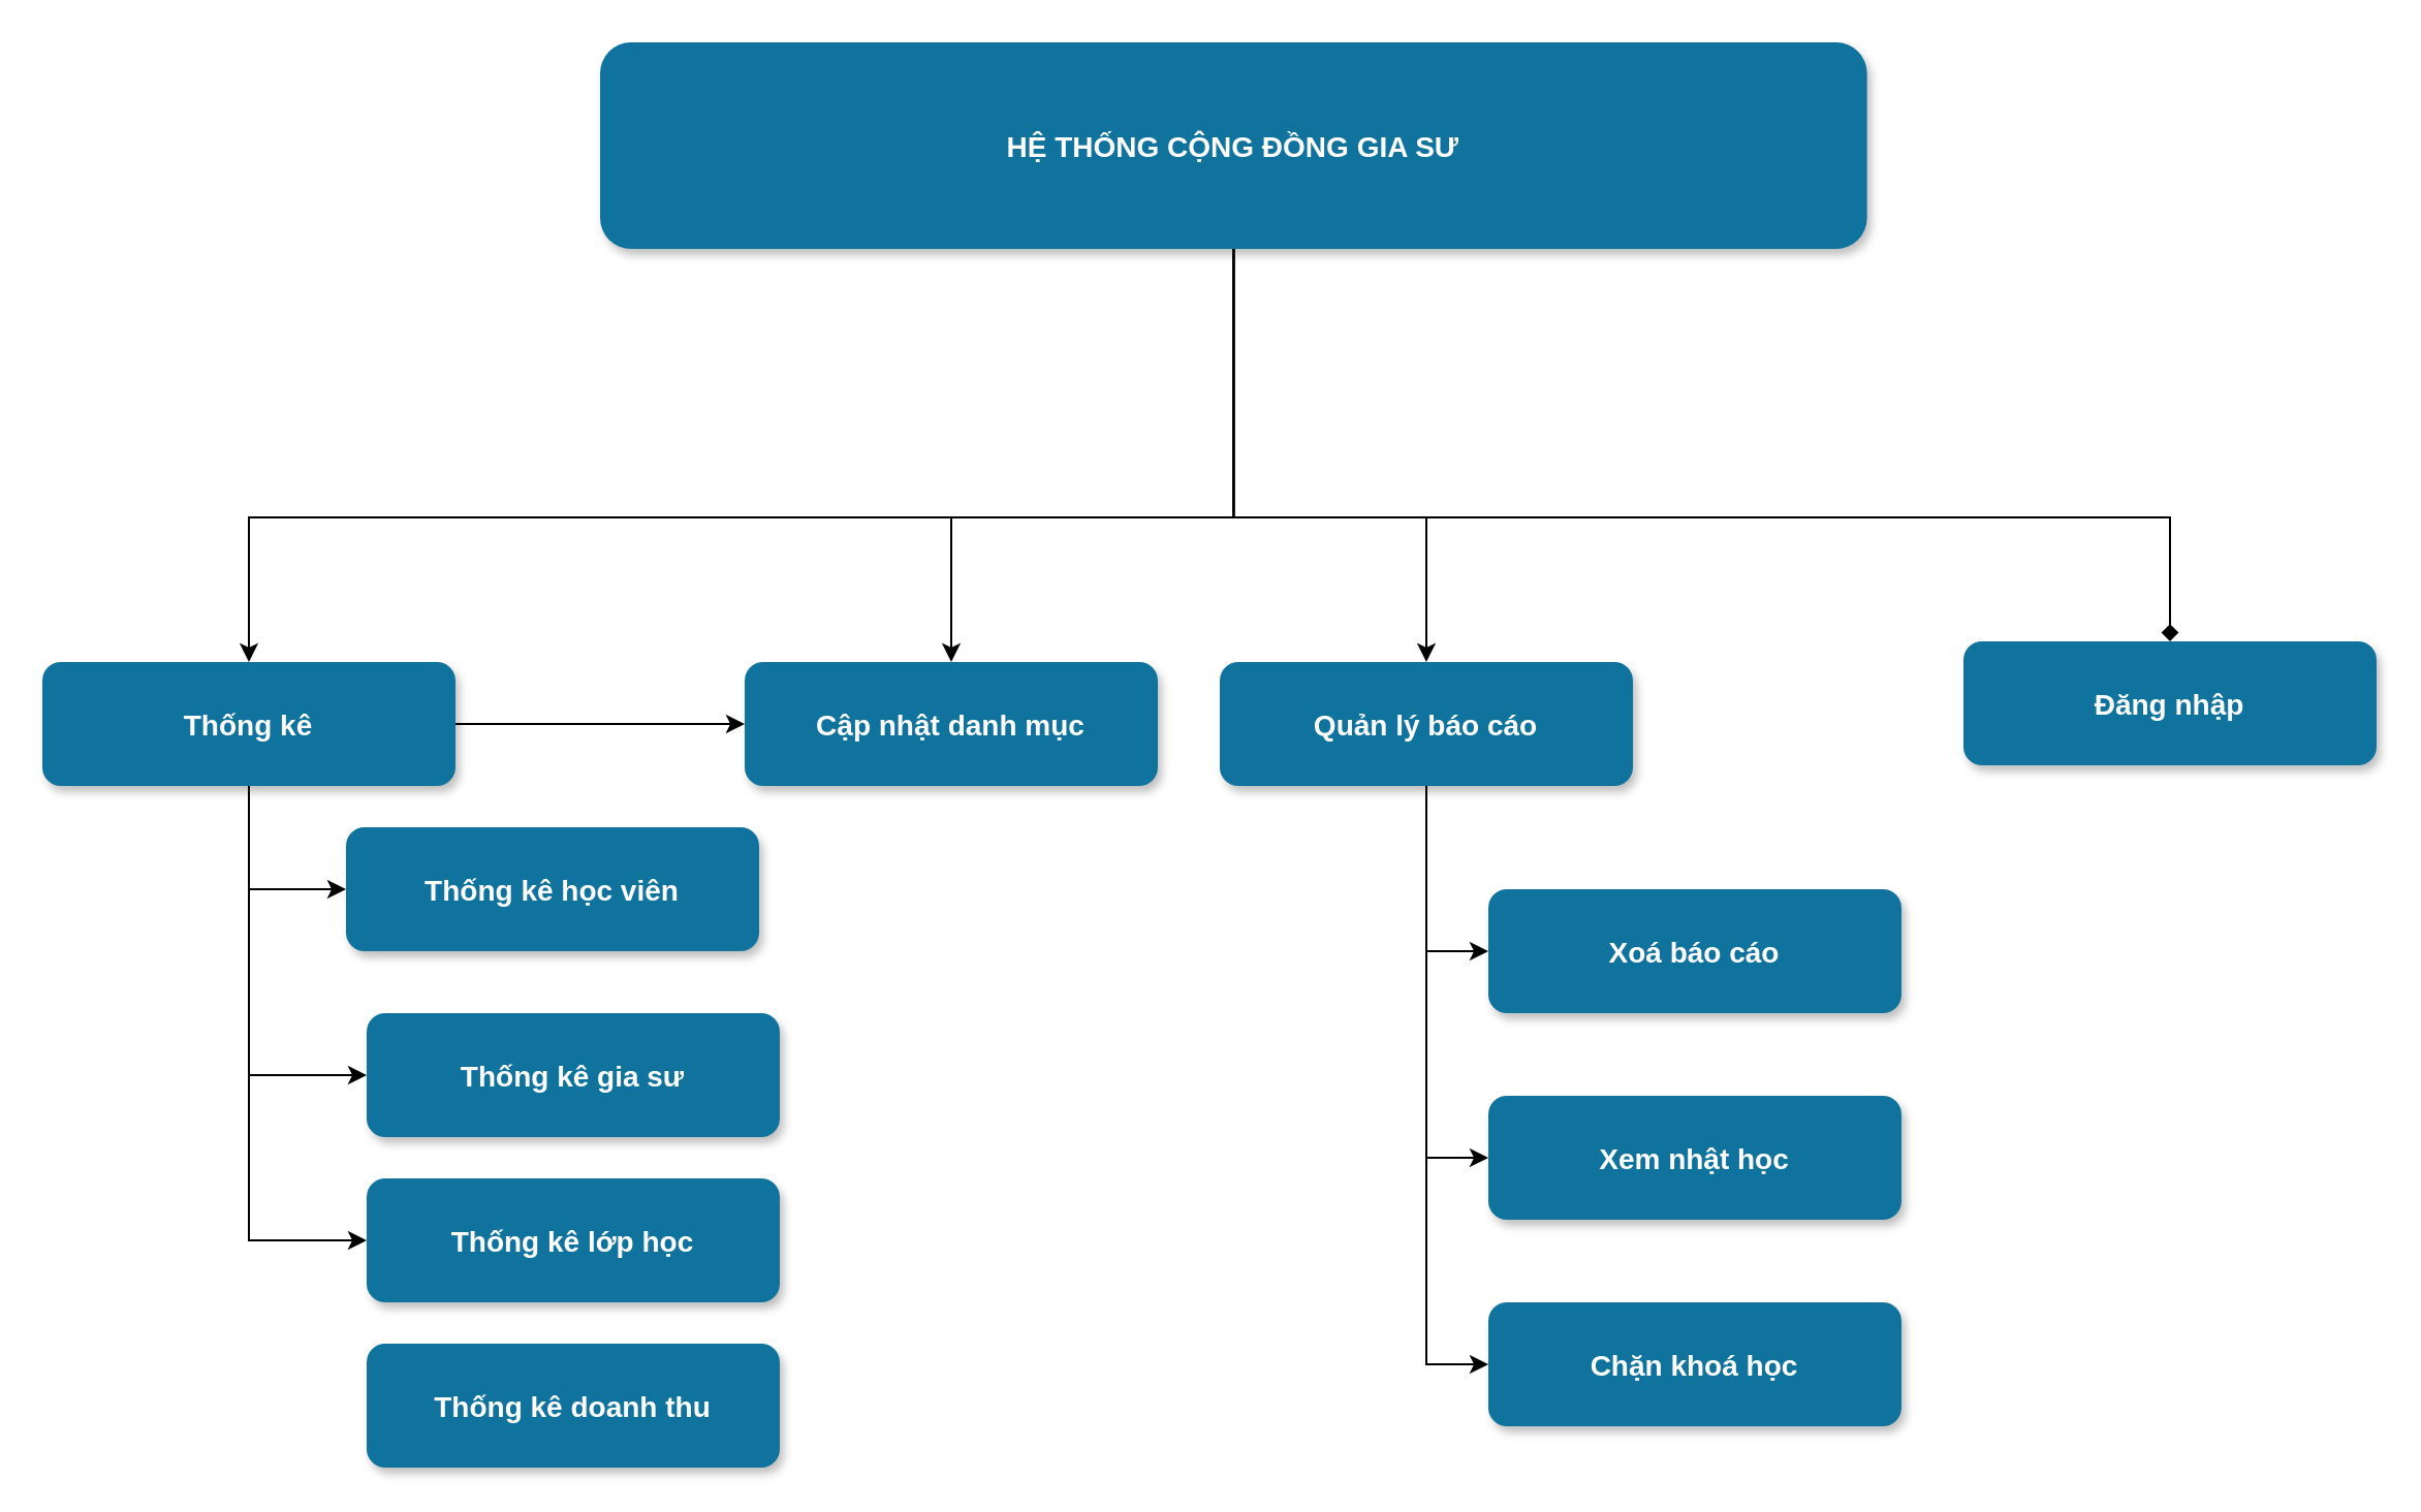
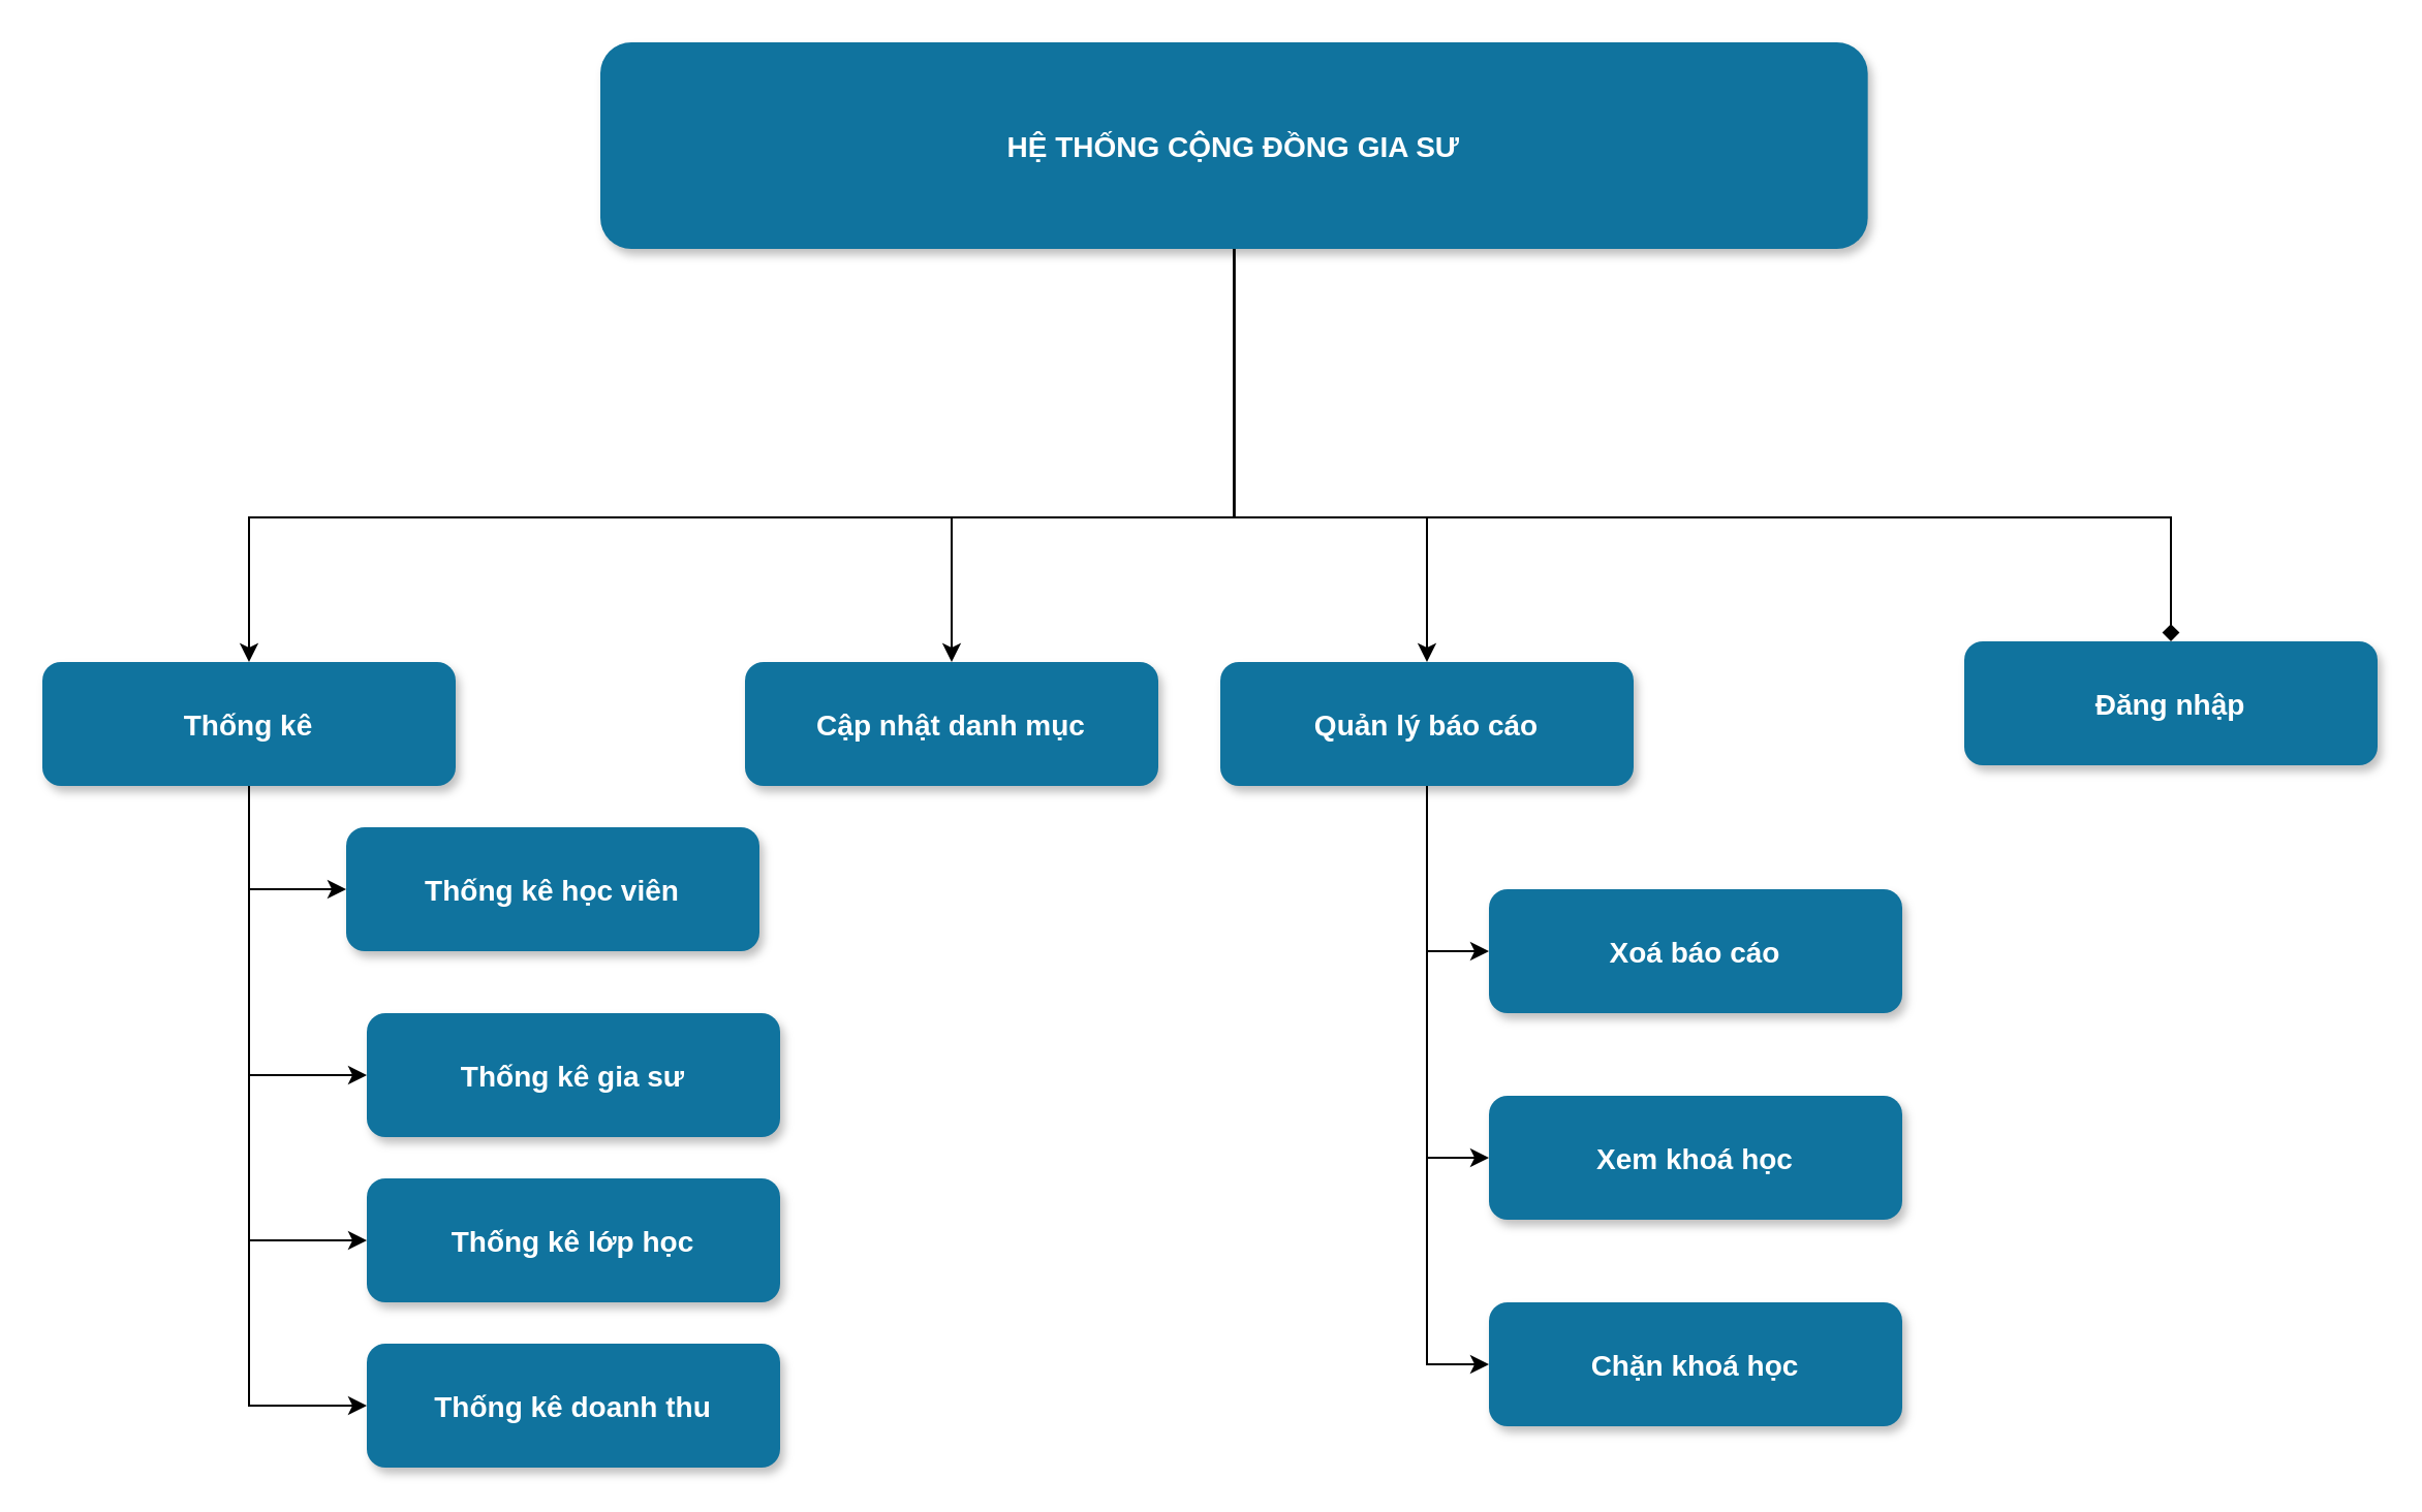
- <mxCell id="10" style="edgeStyle=orthogonalEdgeStyle;rounded=0;orthogonalLoop=1;jettySize=auto;html=1;" parent="1" source="11" target="12" edge="1"><mxGeometry relative="1" as="geometry" /></mxCell>
+ <mxCell id="10" style="edgeStyle=orthogonalEdgeStyle;rounded=0;orthogonalLoop=1;jettySize=auto;html=1;entryX=0;entryY=0.5;entryDx=0;entryDy=0;" parent="1" source="11" target="16" edge="1"><mxGeometry relative="1" as="geometry" /></mxCell>
- <mxCell id="23" value="Xem nhật học" style="rounded=1;fillColor=#10739E;strokeColor=none;shadow=1;gradientColor=none;fontStyle=1;fontColor=#FFFFFF;fontSize=14;" vertex="1" parent="1"><mxGeometry x="720" y="530" width="200" height="60" as="geometry" /></mxCell>
+ <mxCell id="23" value="Xem khoá học" style="rounded=1;fillColor=#10739E;strokeColor=none;shadow=1;gradientColor=none;fontStyle=1;fontColor=#FFFFFF;fontSize=14;" vertex="1" parent="1"><mxGeometry x="720" y="530" width="200" height="60" as="geometry" /></mxCell>
